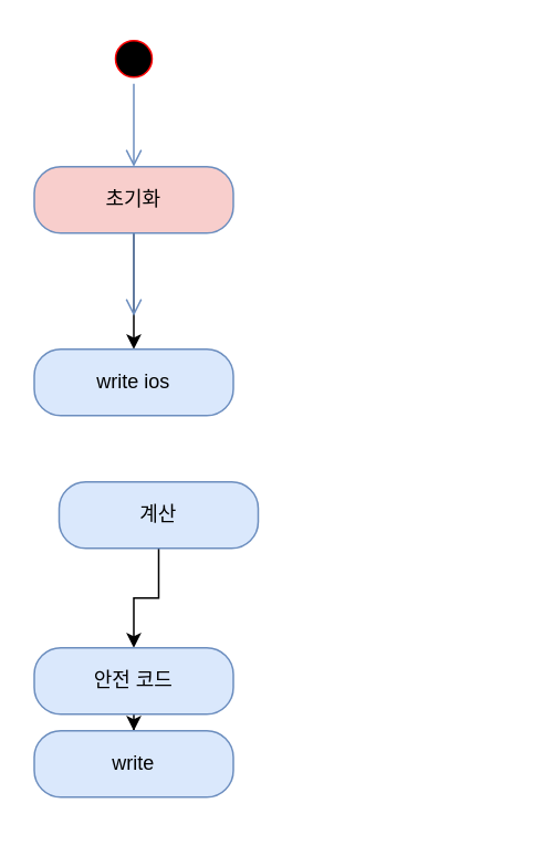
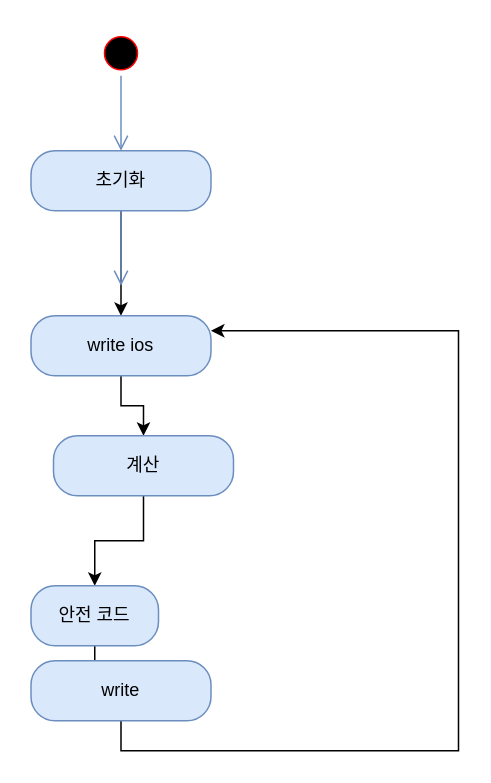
- <mxCell id="5" value="초기화" style="rounded=1;whiteSpace=wrap;html=1;arcSize=40;fillColor=#f8cecc;strokeColor=#6c8ebf;" vertex="1" parent="1"><mxGeometry x="20" y="100" width="120" height="40" as="geometry" /></mxCell>
+ <mxCell id="5" value="초기화" style="rounded=1;whiteSpace=wrap;html=1;arcSize=40;fillColor=#dae8fc;strokeColor=#6c8ebf;" vertex="1" parent="1"><mxGeometry x="20" y="100" width="120" height="40" as="geometry" /></mxCell>
+ <mxCell id="7" value="" style="edgeStyle=orthogonalEdgeStyle;rounded=0;orthogonalLoop=1;jettySize=auto;html=1;" edge="1" parent="1" source="8" target="10"><mxGeometry relative="1" as="geometry" /></mxCell>
+ <mxCell id="13" style="edgeStyle=orthogonalEdgeStyle;rounded=0;orthogonalLoop=1;jettySize=auto;html=1;entryX=1;entryY=0.25;entryDx=0;entryDy=0;" edge="1" parent="1" source="14" target="8"><mxGeometry relative="1" as="geometry"><Array as="points"><mxPoint x="305" y="500" /><mxPoint x="305" y="220" /></Array></mxGeometry></mxCell>
- <mxCell id="12" value="안전 코드" style="whiteSpace=wrap;html=1;fillColor=#dae8fc;strokeColor=#6c8ebf;rounded=1;arcSize=40;" vertex="1" parent="1"><mxGeometry x="20" y="390" width="120" height="40" as="geometry" /></mxCell>
+ <mxCell id="12" value="안전 코드" style="whiteSpace=wrap;html=1;fillColor=#dae8fc;strokeColor=#6c8ebf;rounded=1;arcSize=40;" vertex="1" parent="1"><mxGeometry x="20" y="390" width="85" height="40" as="geometry" /></mxCell>
